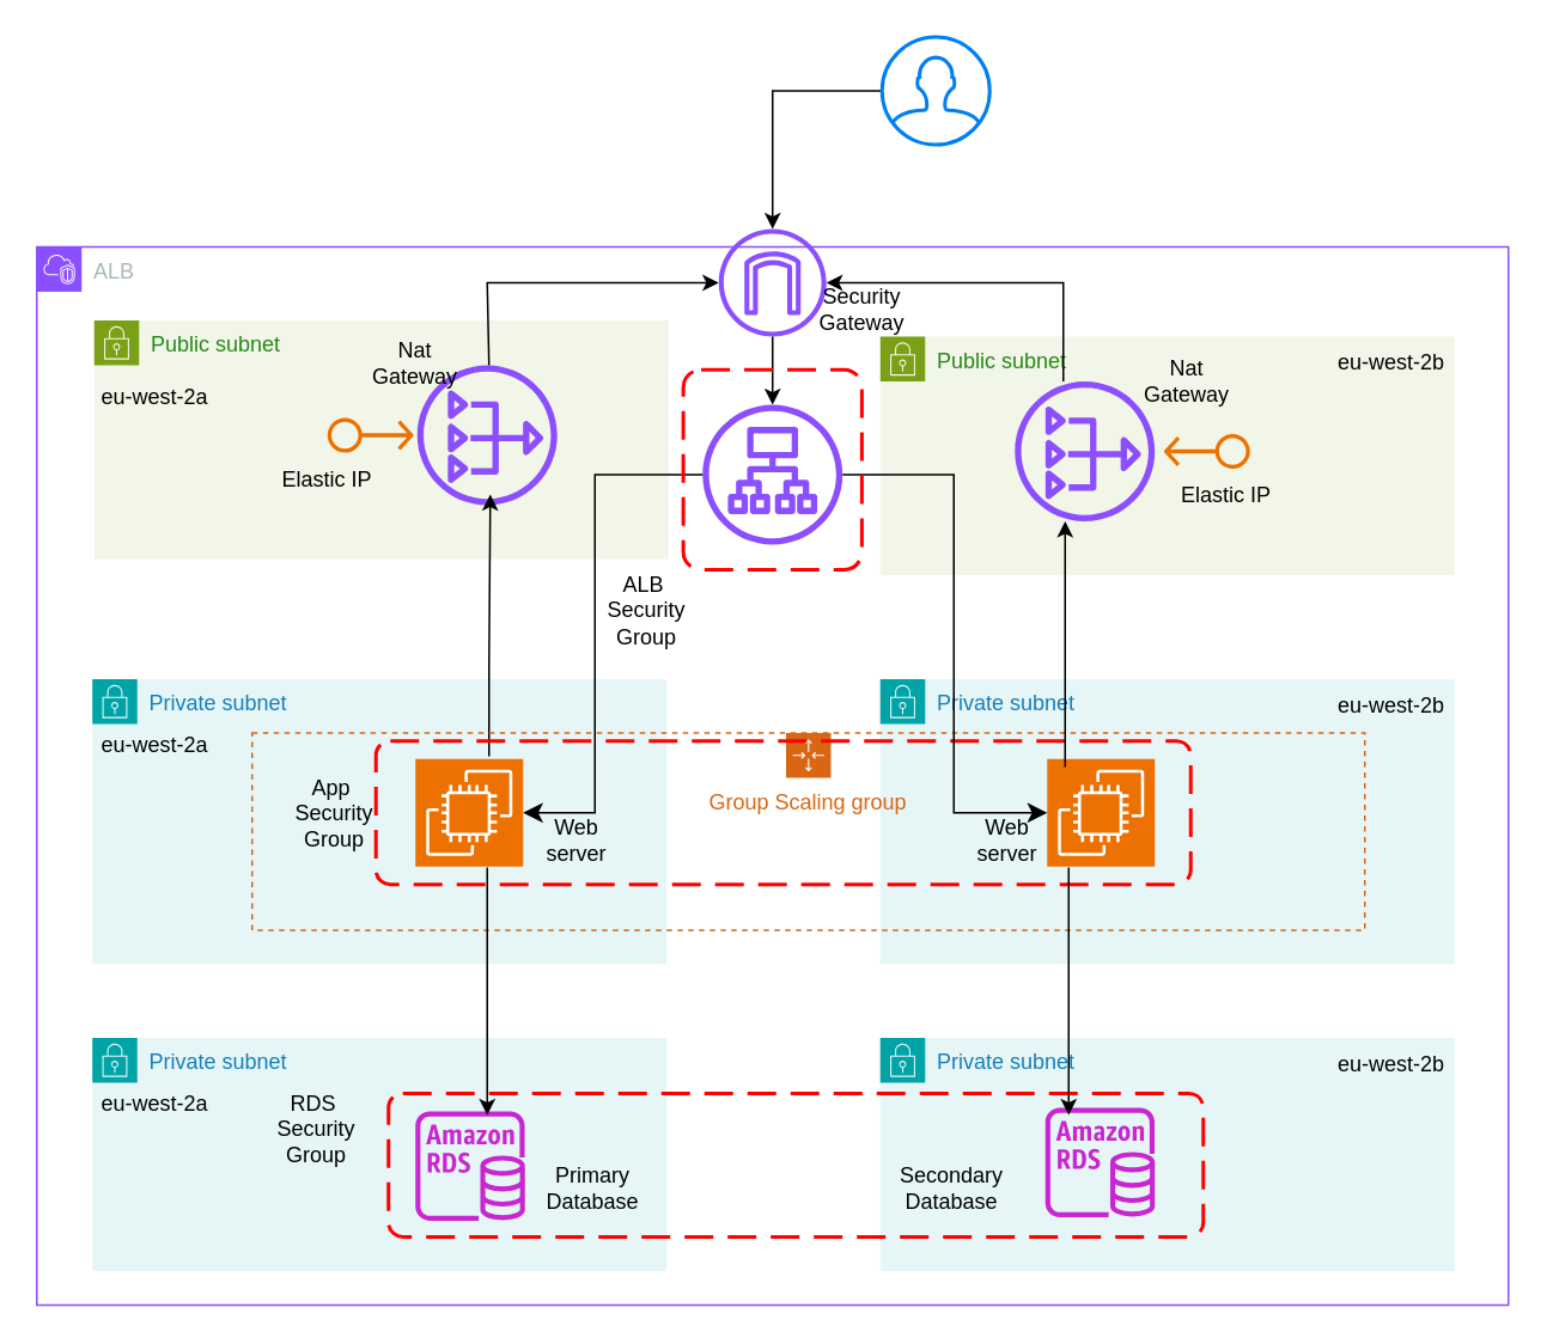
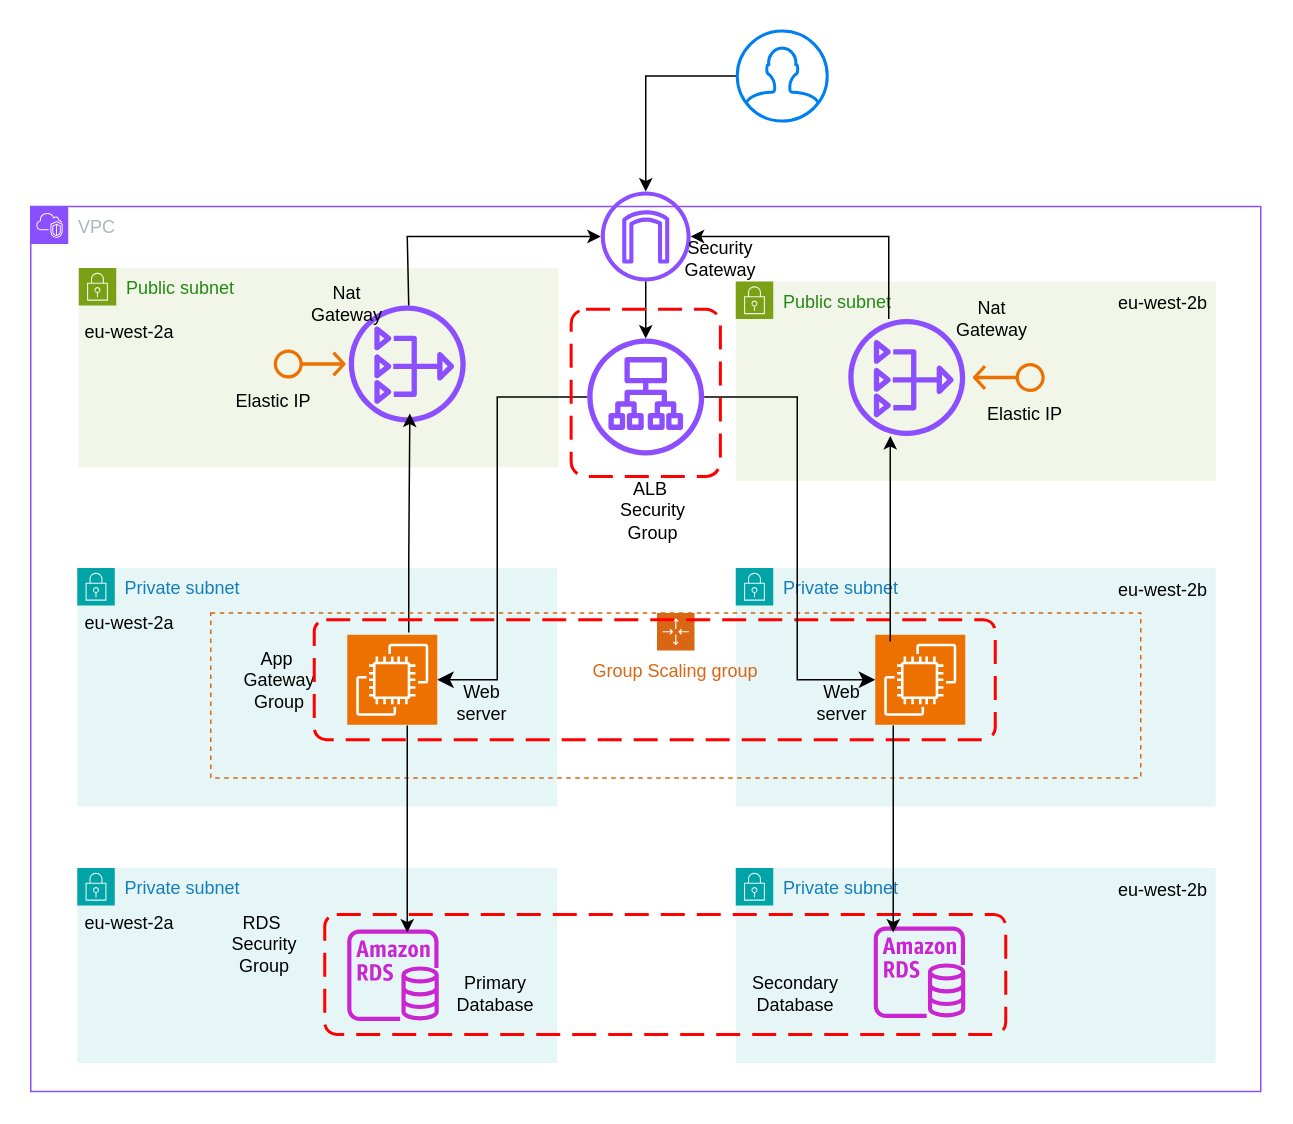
- <mxCell id="7" value="ALB" style="points=[[0,0],[0.25,0],[0.5,0],[0.75,0],[1,0],[1,0.25],[1,0.5],[1,0.75],[1,1],[0.75,1],[0.5,1],[0.25,1],[0,1],[0,0.75],[0,0.5],[0,0.25]];outlineConnect=0;gradientColor=none;html=1;whiteSpace=wrap;fontSize=12;fontStyle=0;container=1;pointerEvents=0;collapsible=0;recursiveResize=0;shape=mxgraph.aws4.group;grIcon=mxgraph.aws4.group_vpc2;strokeColor=#8C4FFF;fillColor=none;verticalAlign=top;align=left;spacingLeft=30;fontColor=#AAB7B8;dashed=0;" vertex="1" parent="1"><mxGeometry x="20" y="137" width="820" height="590" as="geometry" /></mxCell>
+ <mxCell id="7" value="VPC" style="points=[[0,0],[0.25,0],[0.5,0],[0.75,0],[1,0],[1,0.25],[1,0.5],[1,0.75],[1,1],[0.75,1],[0.5,1],[0.25,1],[0,1],[0,0.75],[0,0.5],[0,0.25]];outlineConnect=0;gradientColor=none;html=1;whiteSpace=wrap;fontSize=12;fontStyle=0;container=1;pointerEvents=0;collapsible=0;recursiveResize=0;shape=mxgraph.aws4.group;grIcon=mxgraph.aws4.group_vpc2;strokeColor=#8C4FFF;fillColor=none;verticalAlign=top;align=left;spacingLeft=30;fontColor=#AAB7B8;dashed=0;" vertex="1" parent="1"><mxGeometry x="20" y="137" width="820" height="590" as="geometry" /></mxCell>
- <mxCell id="42" value="ALB&amp;nbsp;&lt;br&gt;Security Group" style="text;html=1;align=center;verticalAlign=middle;whiteSpace=wrap;rounded=0;" vertex="1" parent="7"><mxGeometry x="310" y="188" width="60" height="30" as="geometry" /></mxCell>
+ <mxCell id="42" value="ALB&amp;nbsp;&lt;br&gt;Security Group" style="text;html=1;align=center;verticalAlign=middle;whiteSpace=wrap;rounded=0;" vertex="1" parent="7"><mxGeometry x="385" y="188" width="60" height="30" as="geometry" /></mxCell>
- <mxCell id="35" value="App&amp;nbsp;&lt;br&gt;Security Group" style="text;html=1;align=center;verticalAlign=middle;whiteSpace=wrap;rounded=0;" vertex="1" parent="30"><mxGeometry x="16" y="29.5" width="60" height="30" as="geometry" /></mxCell>
+ <mxCell id="35" value="App&amp;nbsp;&lt;br&gt;Gateway Group" style="text;html=1;align=center;verticalAlign=middle;whiteSpace=wrap;rounded=0;" vertex="1" parent="30"><mxGeometry x="16" y="29.5" width="60" height="30" as="geometry" /></mxCell>
